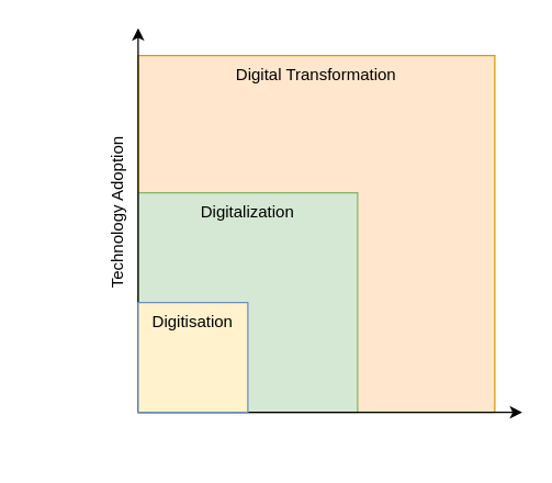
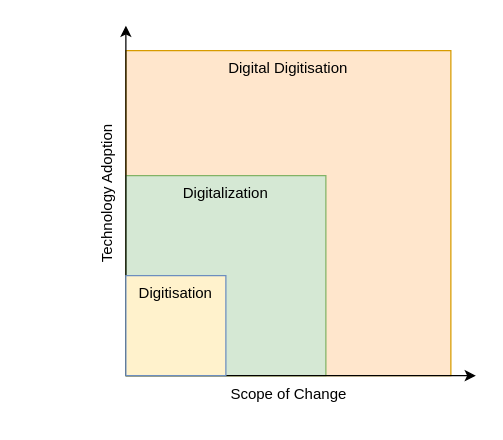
- <mxCell id="2" value="Digital Transformation" style="whiteSpace=wrap;html=1;aspect=fixed;fillColor=#ffe6cc;labelPosition=center;verticalLabelPosition=middle;align=center;verticalAlign=top;strokeColor=#d79b00;" vertex="1" parent="1"><mxGeometry x="100" y="40" width="260" height="260" as="geometry" /></mxCell>
+ <mxCell id="2" value="Digital Digitisation" style="whiteSpace=wrap;html=1;aspect=fixed;fillColor=#ffe6cc;labelPosition=center;verticalLabelPosition=middle;align=center;verticalAlign=top;strokeColor=#d79b00;" vertex="1" parent="1"><mxGeometry x="100" y="40" width="260" height="260" as="geometry" /></mxCell>
+ <mxCell id="7" value="Scope of Change" style="text;html=1;align=center;verticalAlign=middle;resizable=0;points=[];autosize=1;strokeColor=none;fillColor=none;" vertex="1" parent="1"><mxGeometry x="170" y="300" width="120" height="30" as="geometry" /></mxCell>
